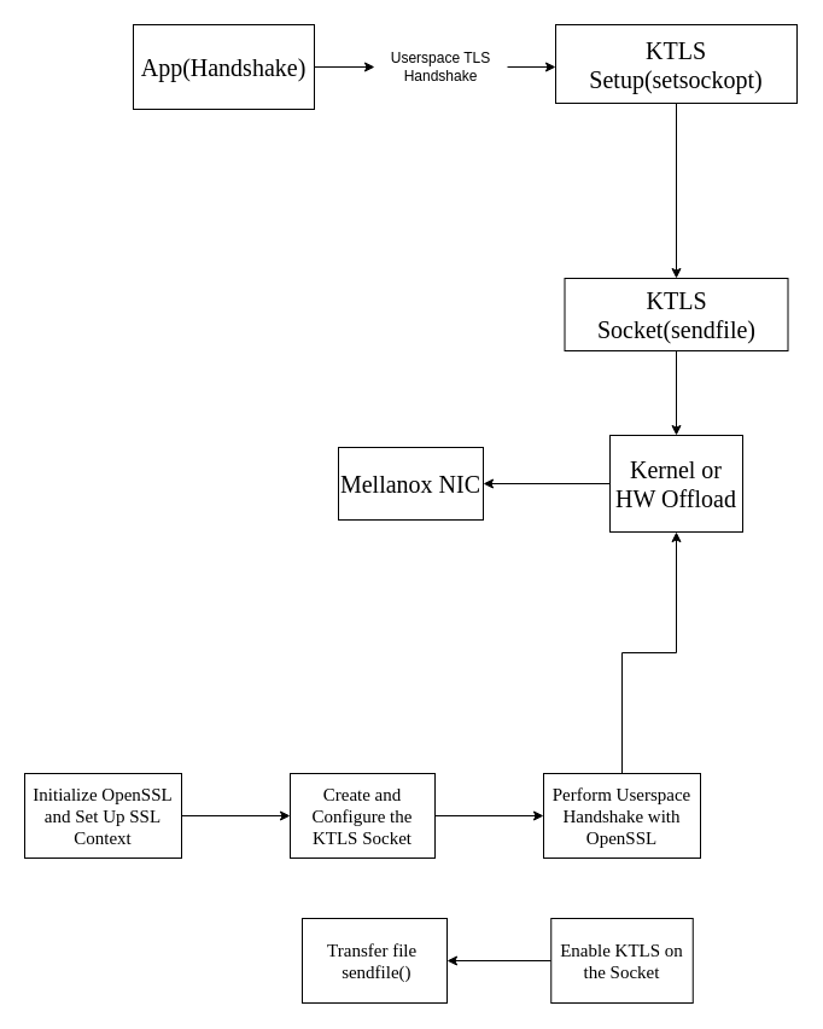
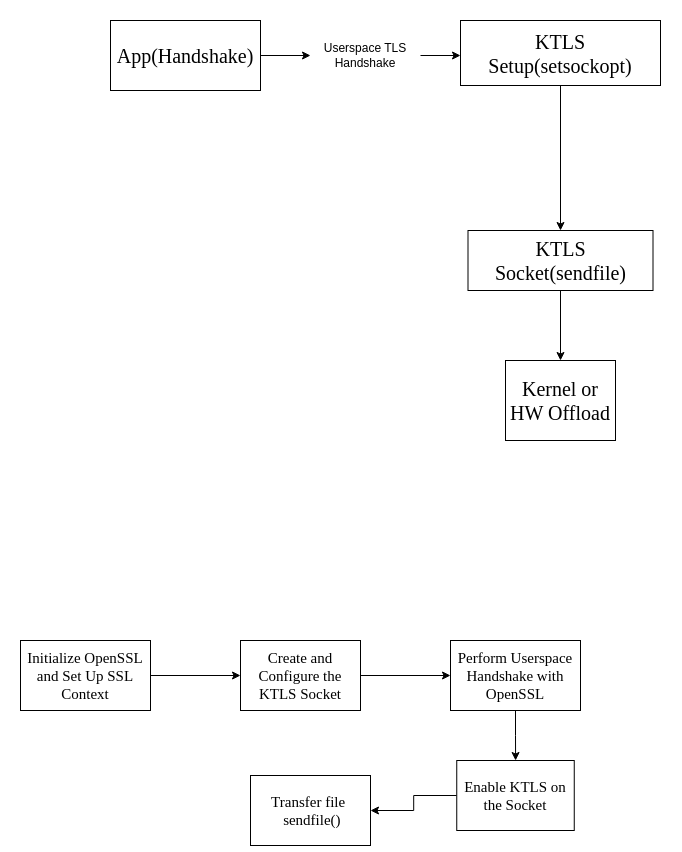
- <mxCell id="12" value="&lt;font face=&quot;Times New Roman&quot; style=&quot;font-size: 20px;&quot;&gt;Mellanox NIC&lt;/font&gt;" style="rounded=0;whiteSpace=wrap;html=1;" vertex="1" parent="1"><mxGeometry x="280" y="370" width="120" height="60" as="geometry" /></mxCell>
- <mxCell id="11" value="" style="endArrow=classic;html=1;rounded=0;exitX=0;exitY=0.5;exitDx=0;exitDy=0;" edge="1" parent="1" source="10" target="12"><mxGeometry width="50" height="50" relative="1" as="geometry"><mxPoint x="370" y="270" as="sourcePoint" /><mxPoint x="340" y="400" as="targetPoint" /></mxGeometry></mxCell>
- <mxCell id="17" value="" style="edgeStyle=orthogonalEdgeStyle;rounded=0;orthogonalLoop=1;jettySize=auto;html=1;" edge="1" parent="1" source="18" target="10"><mxGeometry relative="1" as="geometry" /></mxCell>
+ <mxCell id="17" value="" style="edgeStyle=orthogonalEdgeStyle;rounded=0;orthogonalLoop=1;jettySize=auto;html=1;" edge="1" parent="1" source="18" target="20"><mxGeometry relative="1" as="geometry" /></mxCell>
- <mxCell id="21" value="&lt;font style=&quot;font-size: 15px;&quot; face=&quot;Times New Roman&quot;&gt;Transfer file&amp;nbsp; &amp;nbsp;&lt;/font&gt;&lt;span style=&quot;font-size: 15px; font-family: &amp;quot;Times New Roman&amp;quot;; background-color: transparent; color: light-dark(rgb(0, 0, 0), rgb(255, 255, 255));&quot;&gt;sendfile()&lt;/span&gt;" style="whiteSpace=wrap;html=1;rounded=0;" vertex="1" parent="1"><mxGeometry x="250" y="760" width="120" height="70" as="geometry" /></mxCell>
+ <mxCell id="21" value="&lt;font style=&quot;font-size: 15px;&quot; face=&quot;Times New Roman&quot;&gt;Transfer file&amp;nbsp; &amp;nbsp;&lt;/font&gt;&lt;span style=&quot;font-size: 15px; font-family: &amp;quot;Times New Roman&amp;quot;; background-color: transparent; color: light-dark(rgb(0, 0, 0), rgb(255, 255, 255));&quot;&gt;sendfile()&lt;/span&gt;" style="whiteSpace=wrap;html=1;rounded=0;" vertex="1" parent="1"><mxGeometry x="250" y="775" width="120" height="70" as="geometry" /></mxCell>
